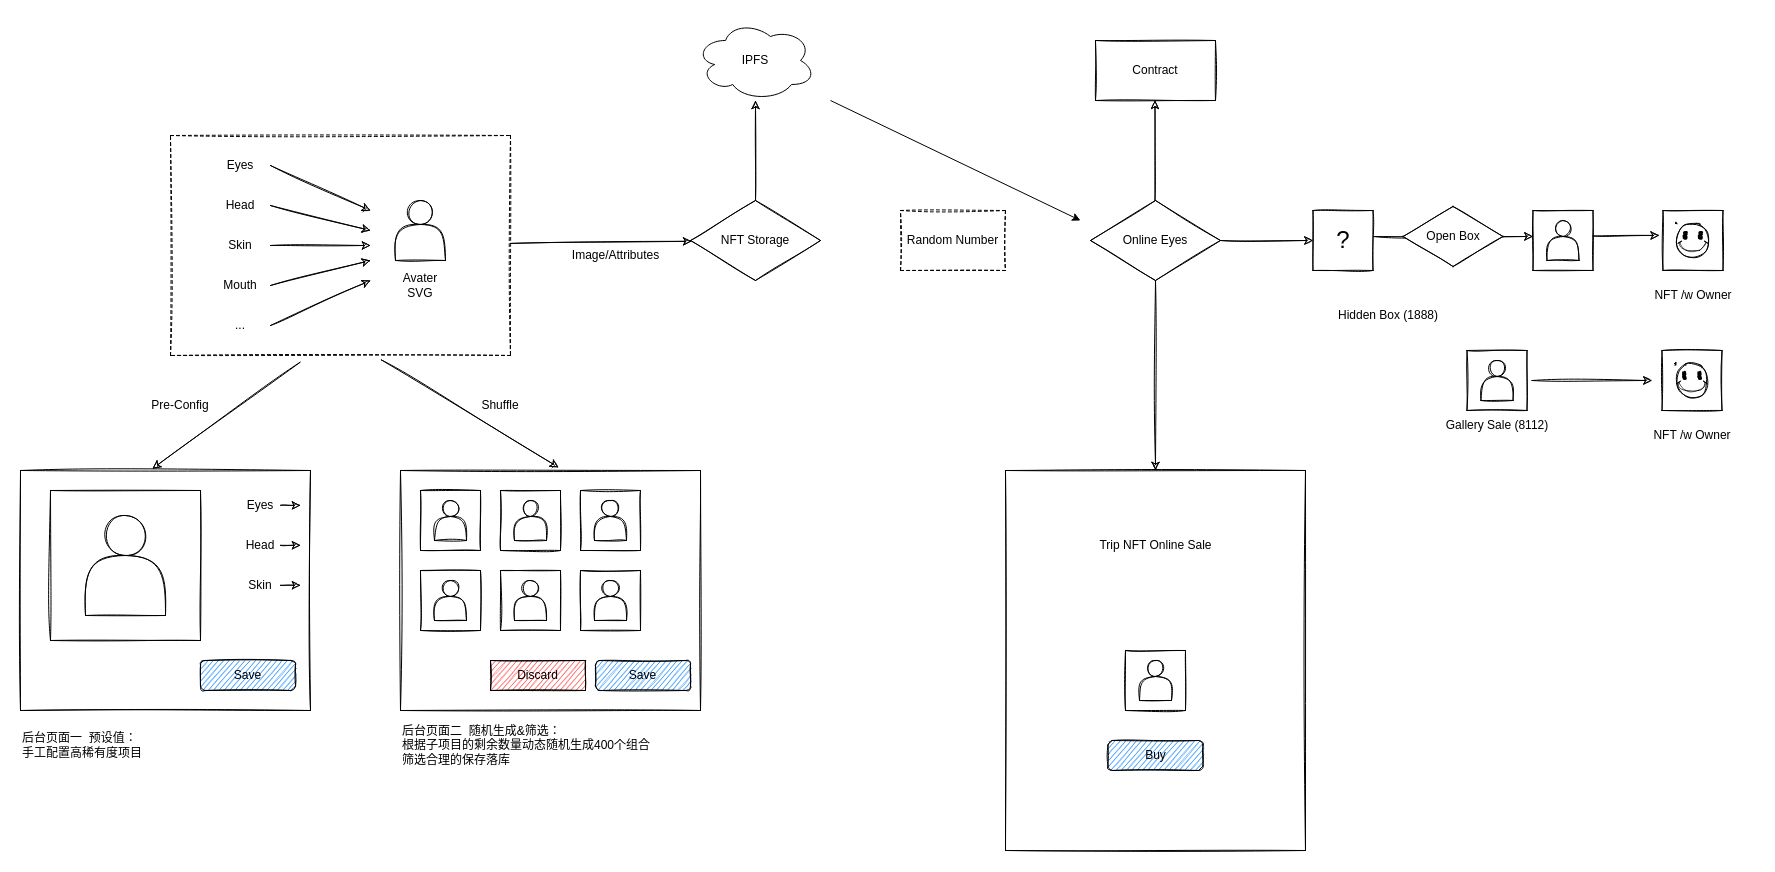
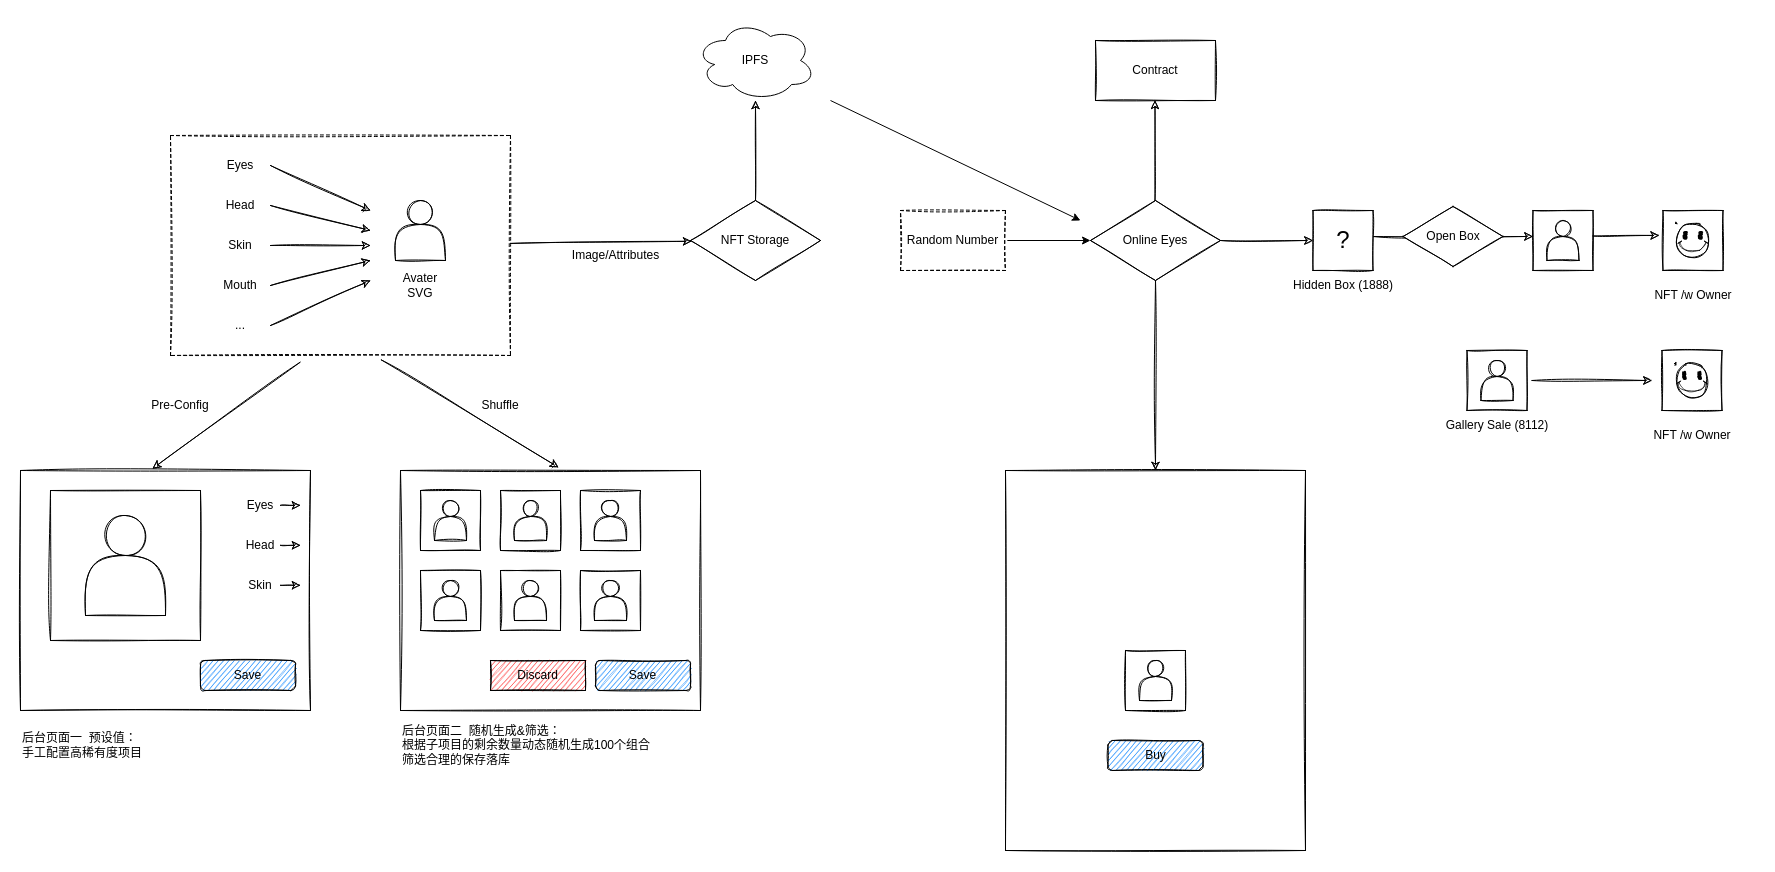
+ <mxCell id="88" value="" style="edgeStyle=orthogonalEdgeStyle;rounded=0;orthogonalLoop=1;jettySize=auto;html=1;" edge="1" parent="1" source="89" target="56"><mxGeometry relative="1" as="geometry" /></mxCell>
- <mxCell id="71" value="Hidden Box (1888)" style="text;html=1;strokeColor=none;fillColor=none;align=center;verticalAlign=middle;whiteSpace=wrap;rounded=0;sketch=1;fontColor=#000000;" parent="1" vertex="1"><mxGeometry x="1327.5" y="300" width="120" height="30" as="geometry" /></mxCell>
+ <mxCell id="71" value="Hidden Box (1888)" style="text;html=1;strokeColor=none;fillColor=none;align=center;verticalAlign=middle;whiteSpace=wrap;rounded=0;sketch=1;fontColor=#000000;" parent="1" vertex="1"><mxGeometry x="1282.5" y="270" width="120" height="30" as="geometry" /></mxCell>
- <mxCell id="61" value="Trip NFT Online Sale" style="text;html=1;strokeColor=none;fillColor=none;align=center;verticalAlign=middle;whiteSpace=wrap;rounded=0;sketch=1;fontColor=#000000;" parent="1" vertex="1"><mxGeometry x="1087.5" y="530" width="135" height="30" as="geometry" /></mxCell>
- <mxCell id="52" value="后台页面二&amp;nbsp; 随机生成&amp;amp;筛选：&lt;br&gt;根据子项目的剩余数量动态随机生成400个组合&lt;br&gt;筛选合理的保存落库" style="text;html=1;strokeColor=none;fillColor=none;align=left;verticalAlign=middle;whiteSpace=wrap;rounded=0;sketch=1;fontColor=#000000;" parent="1" vertex="1"><mxGeometry x="400" y="710" width="290" height="70" as="geometry" /></mxCell>
+ <mxCell id="52" value="后台页面二&amp;nbsp; 随机生成&amp;amp;筛选：&lt;br&gt;根据子项目的剩余数量动态随机生成100个组合&lt;br&gt;筛选合理的保存落库" style="text;html=1;strokeColor=none;fillColor=none;align=left;verticalAlign=middle;whiteSpace=wrap;rounded=0;sketch=1;fontColor=#000000;" parent="1" vertex="1"><mxGeometry x="400" y="710" width="290" height="70" as="geometry" /></mxCell>
